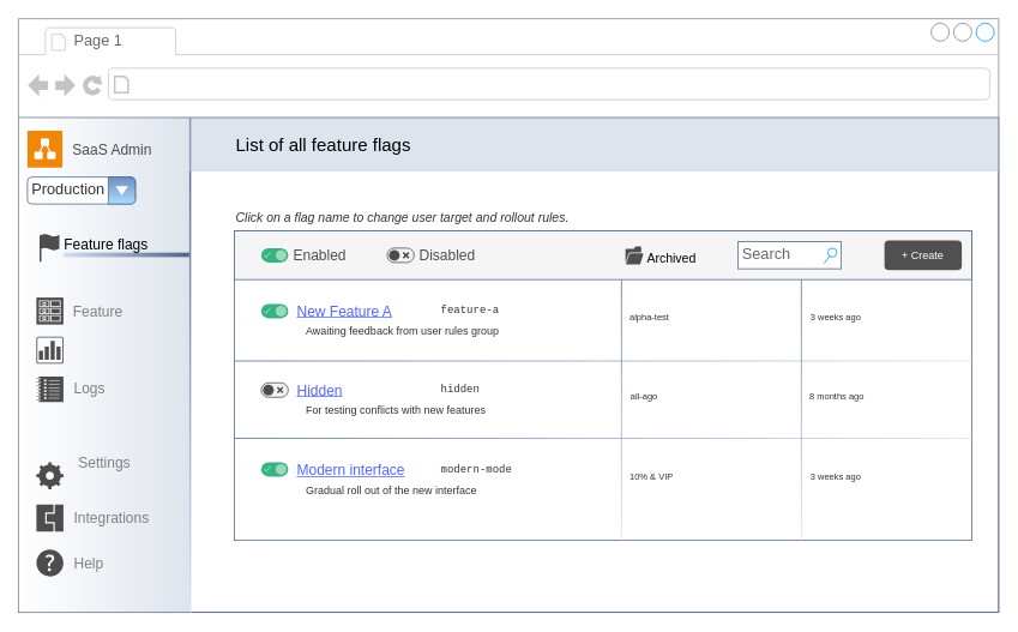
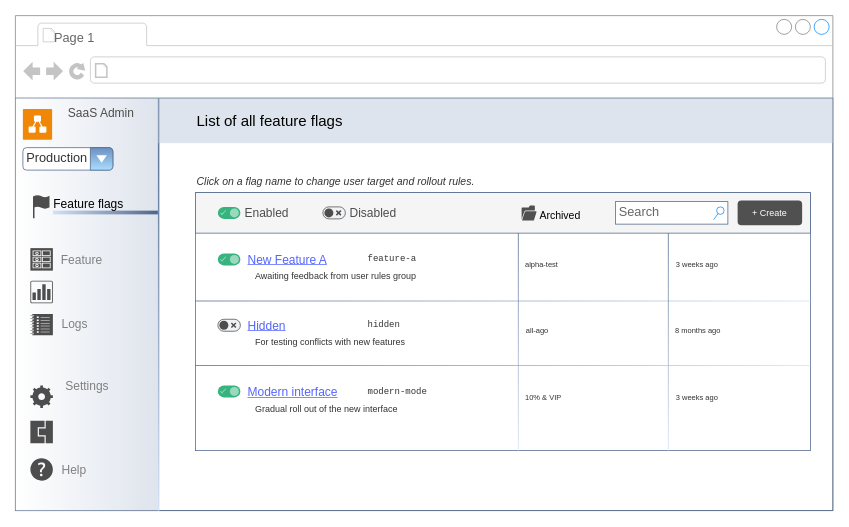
- <mxCell id="3" value="Page 1" style="strokeWidth=1;shadow=0;dashed=0;align=center;html=1;shape=mxgraph.mockup.containers.anchor;fontSize=17;fontColor=#666666;align=left;whiteSpace=wrap;" parent="2" vertex="1"><mxGeometry x="60" y="12" width="110" height="26" as="geometry" /></mxCell>
+ <mxCell id="3" value="Page 1" style="strokeWidth=1;shadow=0;dashed=0;align=center;html=1;shape=mxgraph.mockup.containers.anchor;fontSize=17;fontColor=#666666;align=left;whiteSpace=wrap;" parent="2" vertex="1"><mxGeometry x="50" y="17" width="110" height="26" as="geometry" /></mxCell>
- <mxCell id="7" value="SaaS Admin" style="text;html=1;strokeColor=none;fillColor=none;align=center;verticalAlign=middle;whiteSpace=wrap;rounded=0;fontSize=16;fontColor=#4D4D4D;" parent="2" vertex="1"><mxGeometry x="49" y="130" width="111" height="30" as="geometry" /></mxCell>
+ <mxCell id="7" value="SaaS Admin" style="text;html=1;strokeColor=none;fillColor=none;align=center;verticalAlign=middle;whiteSpace=wrap;rounded=0;fontSize=16;fontColor=#4D4D4D;" parent="2" vertex="1"><mxGeometry x="59" y="115" width="111" height="30" as="geometry" /></mxCell>
- <mxCell id="34" value="Search" style="strokeWidth=1;shadow=0;dashed=0;align=center;html=1;shape=mxgraph.mockup.forms.searchBox;strokeColor=#4E668A;mainText=;strokeColor2=#008cff;fontColor=#666666;fontSize=17;align=left;spacingLeft=3;whiteSpace=wrap;" parent="2" vertex="1"><mxGeometry x="800" y="248" width="115" height="30" as="geometry" /></mxCell>
+ <mxCell id="34" value="Search" style="strokeWidth=1;shadow=0;dashed=0;align=center;html=1;shape=mxgraph.mockup.forms.searchBox;strokeColor=#4E668A;mainText=;strokeColor2=#008cff;fontColor=#666666;fontSize=17;align=left;spacingLeft=3;whiteSpace=wrap;" parent="2" vertex="1"><mxGeometry x="800" y="248" width="150" height="30" as="geometry" /></mxCell>
- <mxCell id="18" value="Integrations" style="text;html=1;strokeColor=none;fillColor=none;align=left;verticalAlign=middle;whiteSpace=wrap;rounded=0;fontSize=16;fontColor=#808080;" parent="2" vertex="1"><mxGeometry x="60" y="540" width="111" height="30" as="geometry" /></mxCell>
